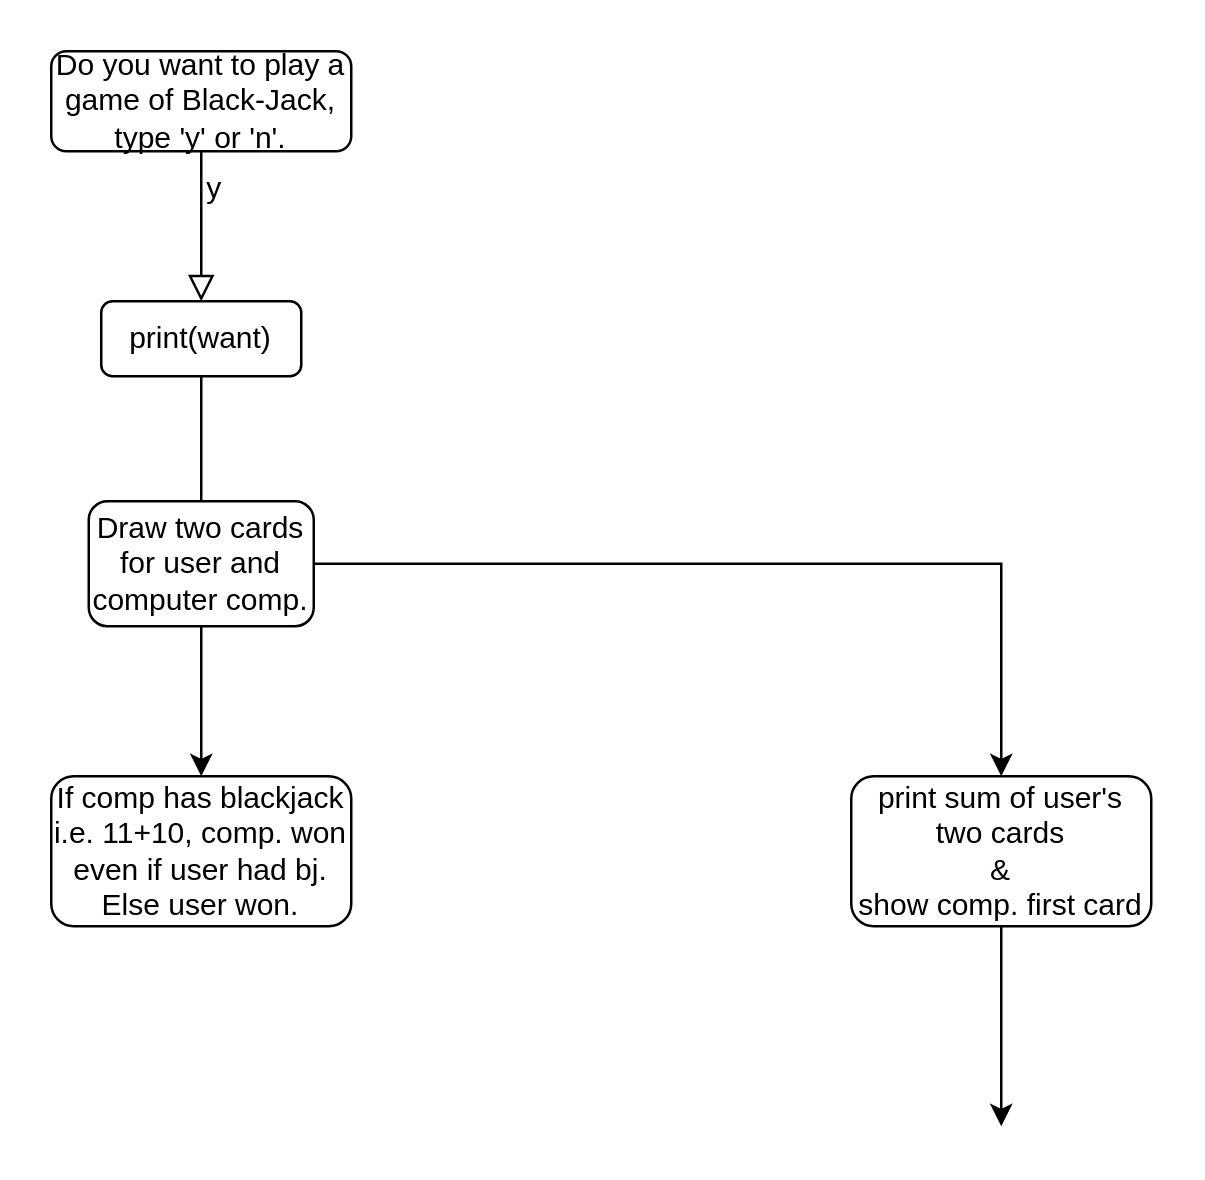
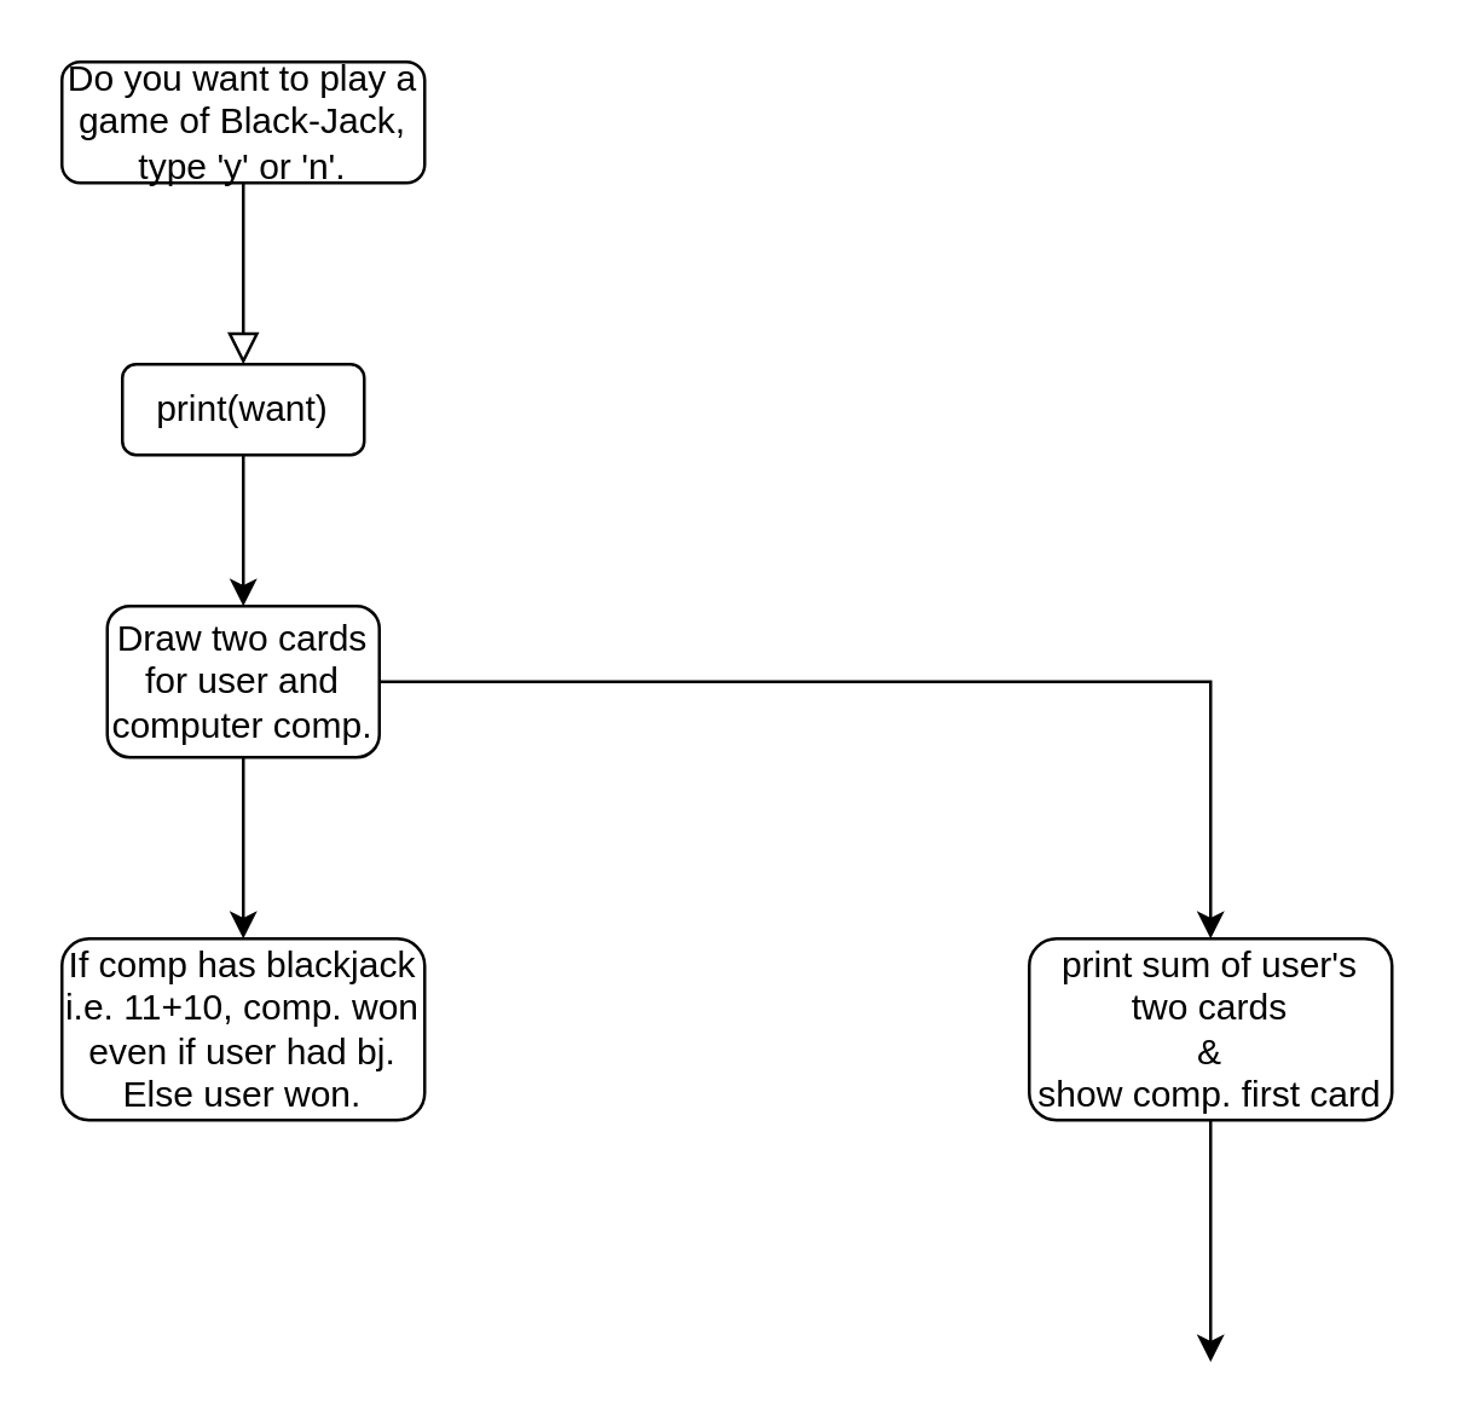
- <mxCell id="4" value="y" style="text;html=1;align=center;verticalAlign=middle;resizable=0;points=[];autosize=1;strokeColor=none;fillColor=none;" vertex="1" parent="1"><mxGeometry x="70" y="60" width="30" height="30" as="geometry" /></mxCell>
- <mxCell id="5" value="" style="edgeStyle=orthogonalEdgeStyle;rounded=0;orthogonalLoop=1;jettySize=auto;html=1;endArrow=none;" edge="1" parent="1" source="6" target="9"><mxGeometry relative="1" as="geometry" /></mxCell>
+ <mxCell id="5" value="" style="edgeStyle=orthogonalEdgeStyle;rounded=0;orthogonalLoop=1;jettySize=auto;html=1;" edge="1" parent="1" source="6" target="9"><mxGeometry relative="1" as="geometry" /></mxCell>
